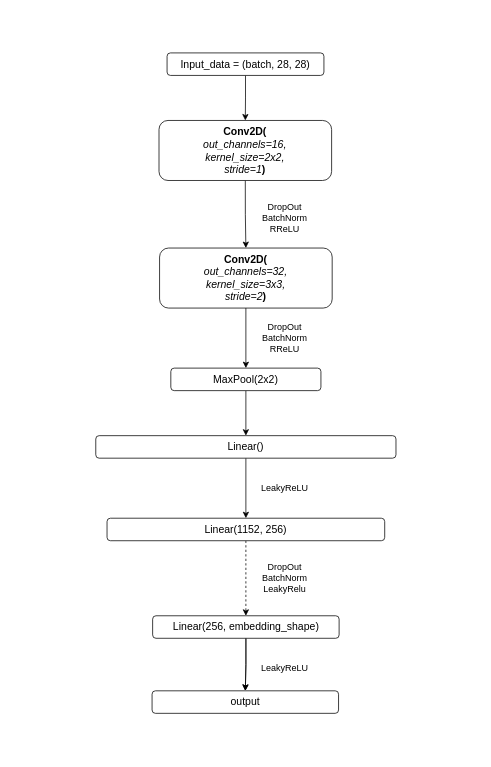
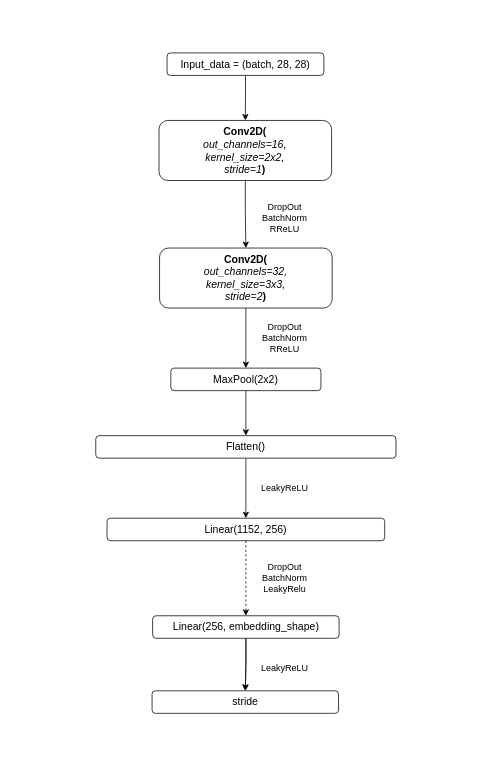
- <mxCell id="10" value="&lt;span style=&quot;font-size: 14px;&quot;&gt;Linear()&lt;/span&gt;" style="rounded=1;whiteSpace=wrap;html=1;" vertex="1" parent="1"><mxGeometry x="127" y="580" width="400" height="30" as="geometry" /></mxCell>
+ <mxCell id="10" value="&lt;span style=&quot;font-size: 14px;&quot;&gt;Flatten()&lt;/span&gt;" style="rounded=1;whiteSpace=wrap;html=1;" vertex="1" parent="1"><mxGeometry x="127" y="580" width="400" height="30" as="geometry" /></mxCell>
- <mxCell id="18" value="&lt;span style=&quot;font-size: 14px;&quot;&gt;output&lt;/span&gt;" style="rounded=1;whiteSpace=wrap;html=1;" vertex="1" parent="1"><mxGeometry x="202" y="920" width="248.5" height="30" as="geometry" /></mxCell>
+ <mxCell id="18" value="&lt;span style=&quot;font-size: 14px;&quot;&gt;stride&lt;/span&gt;" style="rounded=1;whiteSpace=wrap;html=1;" vertex="1" parent="1"><mxGeometry x="202" y="920" width="248.5" height="30" as="geometry" /></mxCell>
